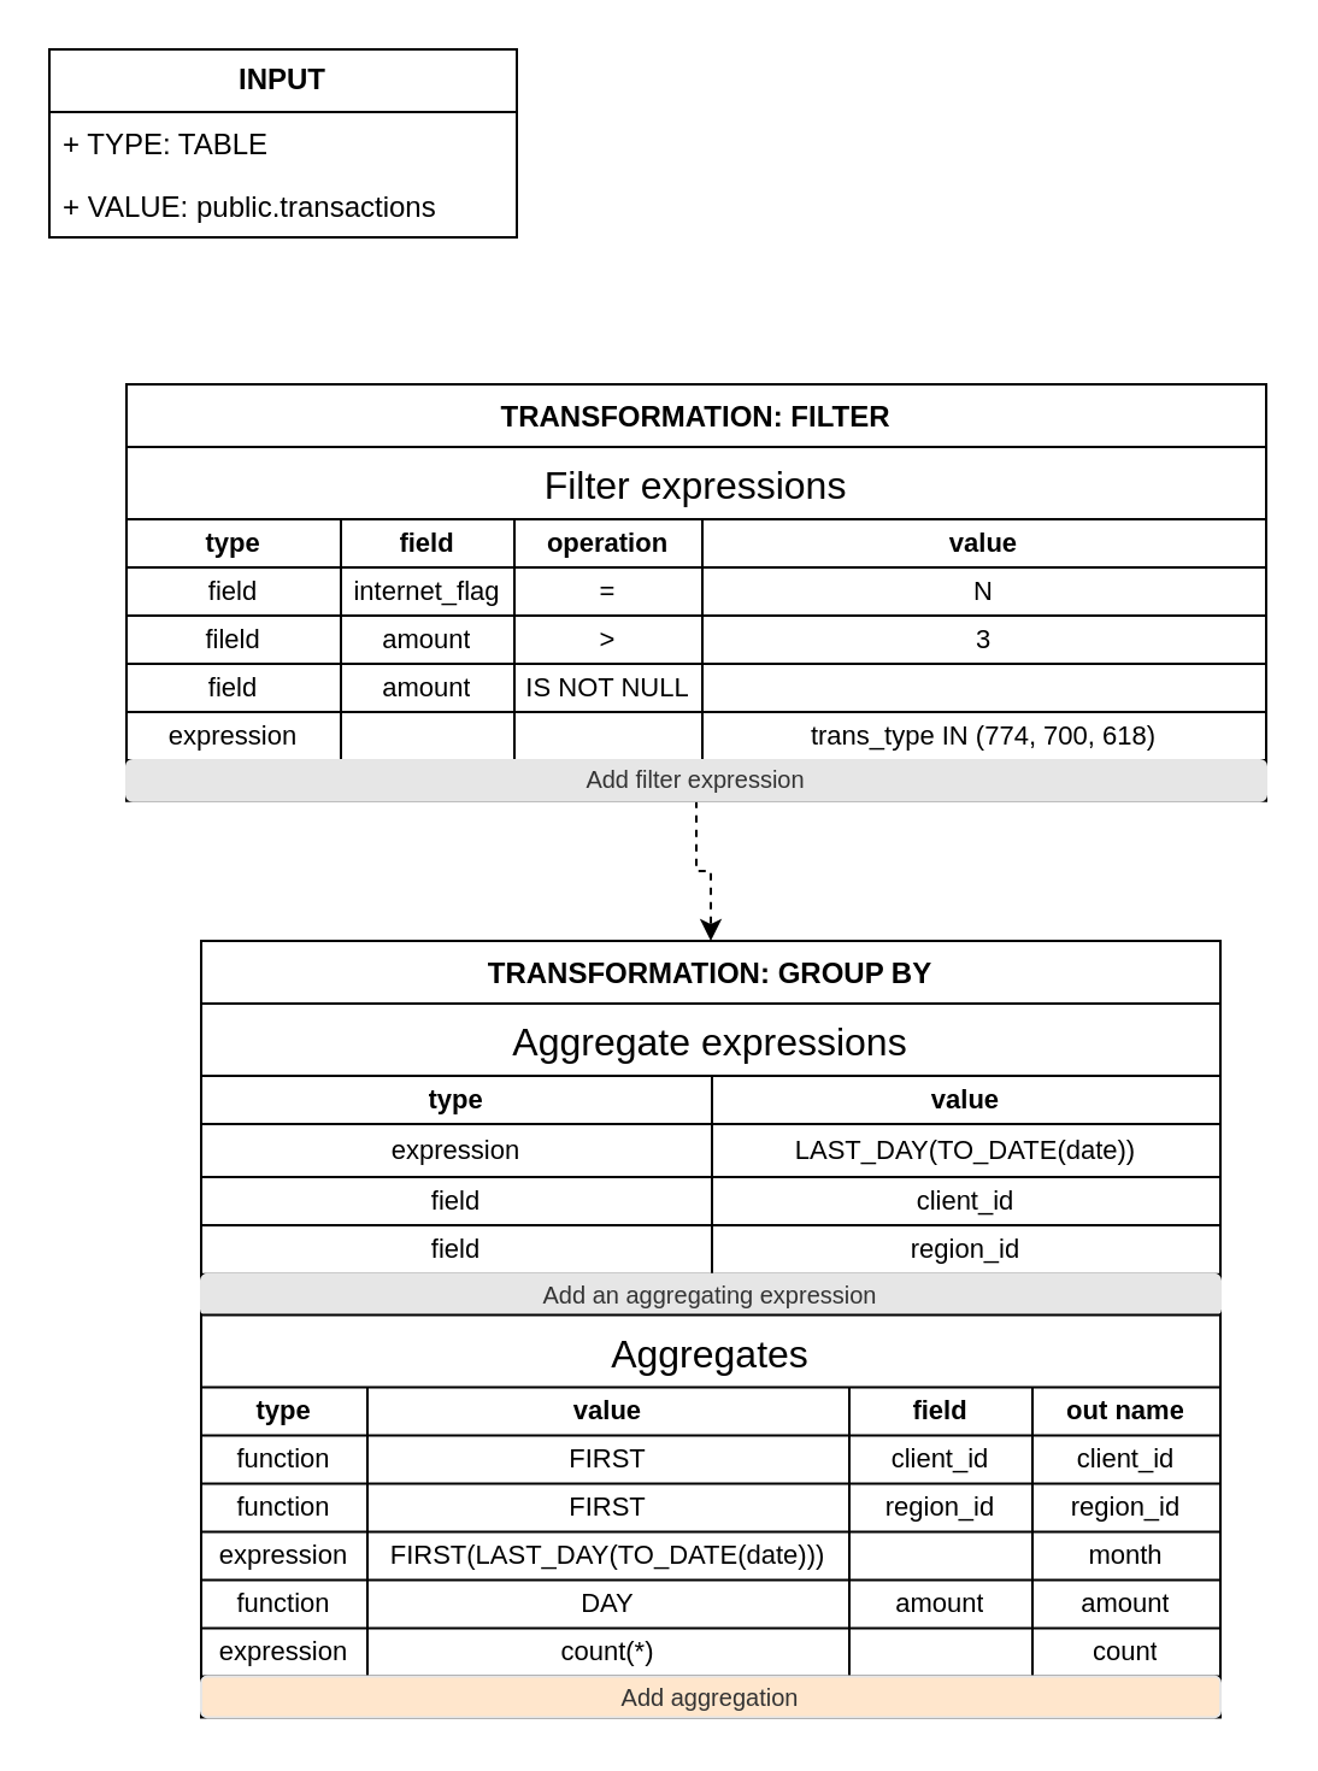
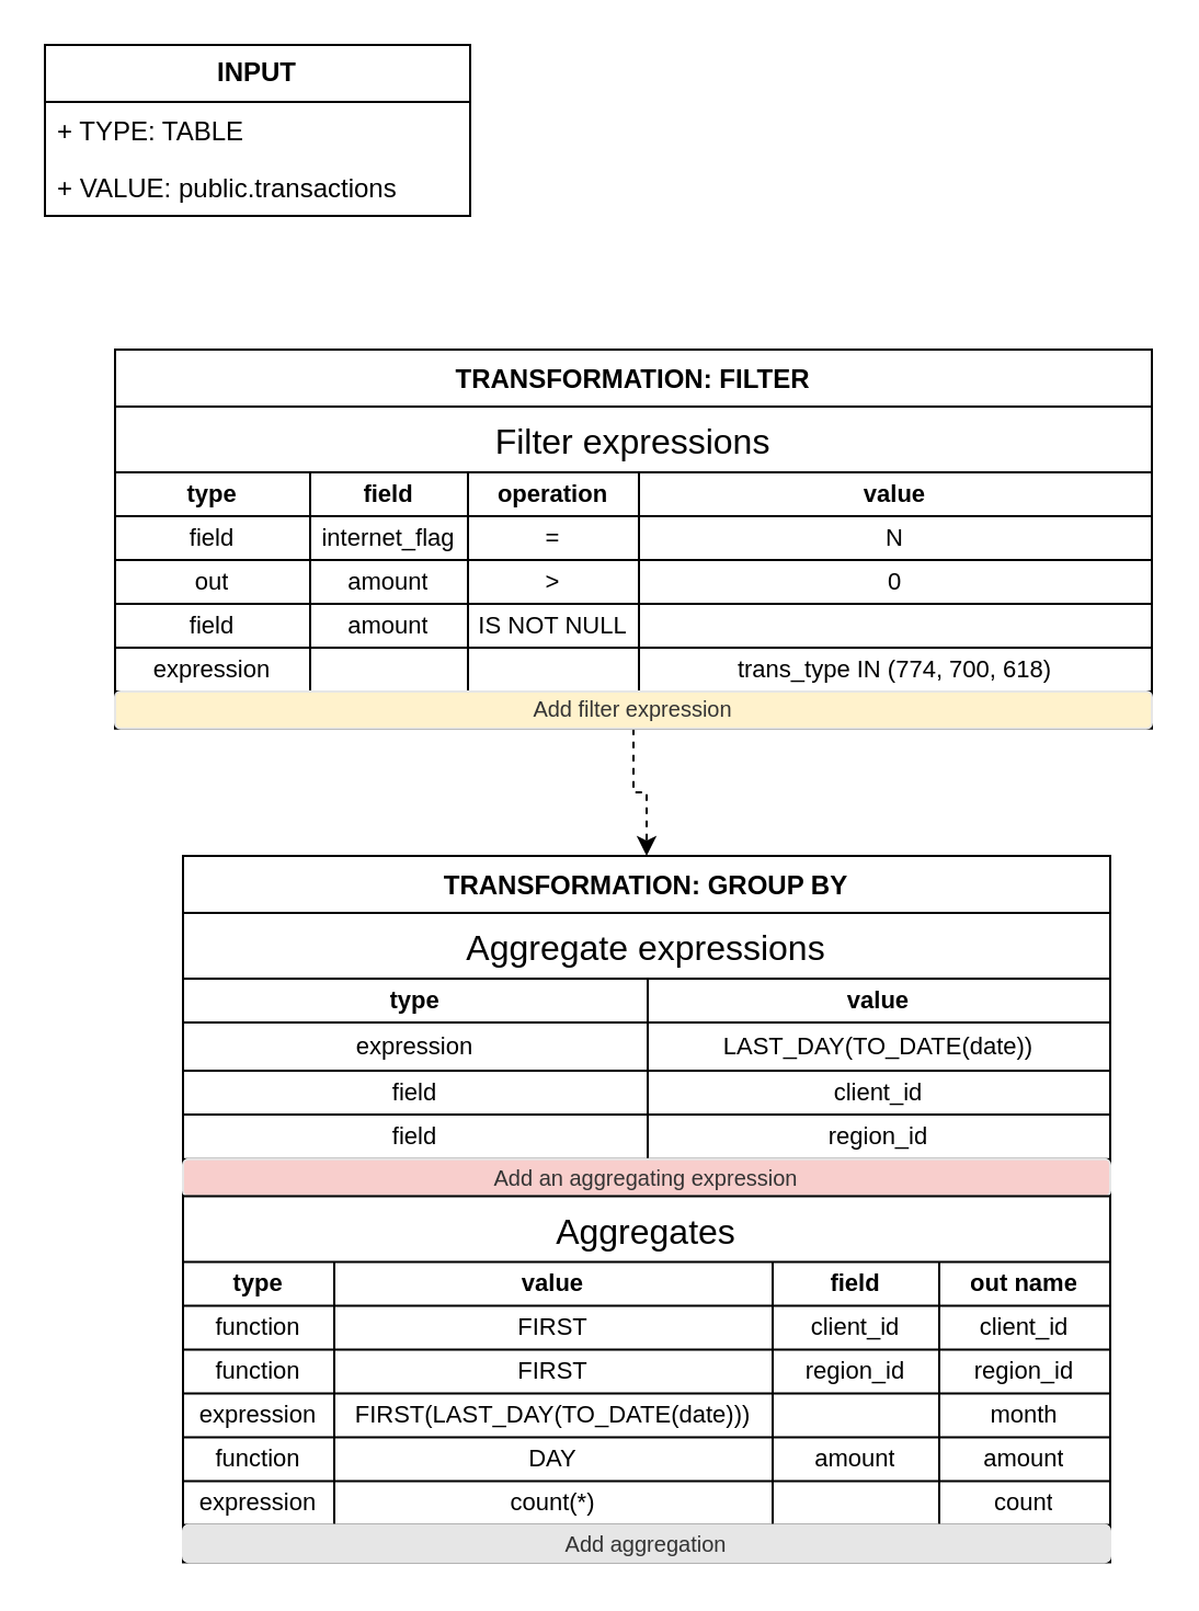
- <mxCell id="66" value="fileld" style="shape=partialRectangle;html=1;whiteSpace=wrap;connectable=0;strokeColor=inherit;overflow=hidden;fillColor=none;top=0;left=0;bottom=0;right=0;pointerEvents=1;fontSize=11;" vertex="1" parent="65"><mxGeometry width="89" height="20" as="geometry"><mxRectangle width="89" height="20" as="alternateBounds" /></mxGeometry></mxCell>
+ <mxCell id="66" value="out" style="shape=partialRectangle;html=1;whiteSpace=wrap;connectable=0;strokeColor=inherit;overflow=hidden;fillColor=none;top=0;left=0;bottom=0;right=0;pointerEvents=1;fontSize=11;" vertex="1" parent="65"><mxGeometry width="89" height="20" as="geometry"><mxRectangle width="89" height="20" as="alternateBounds" /></mxGeometry></mxCell>
- <mxCell id="69" value="3" style="shape=partialRectangle;html=1;whiteSpace=wrap;connectable=0;strokeColor=inherit;overflow=hidden;fillColor=none;top=0;left=0;bottom=0;right=0;pointerEvents=1;fontSize=11;" vertex="1" parent="65"><mxGeometry x="239" width="234" height="20" as="geometry"><mxRectangle width="234" height="20" as="alternateBounds" /></mxGeometry></mxCell>
+ <mxCell id="69" value="0" style="shape=partialRectangle;html=1;whiteSpace=wrap;connectable=0;strokeColor=inherit;overflow=hidden;fillColor=none;top=0;left=0;bottom=0;right=0;pointerEvents=1;fontSize=11;" vertex="1" parent="65"><mxGeometry x="239" width="234" height="20" as="geometry"><mxRectangle width="234" height="20" as="alternateBounds" /></mxGeometry></mxCell>
- <mxCell id="80" value="&lt;span style=&quot;white-space-collapse: preserve;&quot; data-src-align=&quot;0:8&quot; class=&quot;EzKURWReUAB5oZgtQNkl&quot;&gt;Add&lt;/span&gt;&lt;span style=&quot;white-space-collapse: preserve;&quot;&gt; filter expression&lt;/span&gt;" style="rounded=1;html=1;shadow=0;dashed=0;whiteSpace=wrap;fontSize=10;fillColor=#E6E6E6;align=center;strokeColor=#E6E6E6;fontColor=#333333;" vertex="1" parent="53"><mxGeometry y="156" width="473" height="16.88" as="geometry" /></mxCell>
+ <mxCell id="80" value="&lt;span style=&quot;white-space-collapse: preserve;&quot; data-src-align=&quot;0:8&quot; class=&quot;EzKURWReUAB5oZgtQNkl&quot;&gt;Add&lt;/span&gt;&lt;span style=&quot;white-space-collapse: preserve;&quot;&gt; filter expression&lt;/span&gt;" style="rounded=1;html=1;shadow=0;dashed=0;whiteSpace=wrap;fontSize=10;fillColor=#fff2cc;align=center;strokeColor=#E6E6E6;fontColor=#333333;" vertex="1" parent="53"><mxGeometry y="156" width="473" height="16.88" as="geometry" /></mxCell>
- <mxCell id="16" value="&lt;span style=&quot;white-space-collapse: preserve;&quot; data-src-align=&quot;0:8&quot; class=&quot;EzKURWReUAB5oZgtQNkl&quot;&gt;Add&lt;/span&gt;&lt;span style=&quot;white-space-collapse: preserve;&quot;&gt; an &lt;/span&gt;&lt;span style=&quot;white-space-collapse: preserve;&quot; data-src-align=&quot;9:12&quot; class=&quot;EzKURWReUAB5oZgtQNkl&quot;&gt;aggregating&lt;/span&gt;&lt;span style=&quot;white-space-collapse: preserve;&quot;&gt; &lt;/span&gt;&lt;span style=&quot;white-space-collapse: preserve;&quot; data-src-align=&quot;22:9&quot; class=&quot;EzKURWReUAB5oZgtQNkl&quot;&gt;expression&lt;/span&gt;" style="rounded=1;html=1;shadow=0;dashed=0;whiteSpace=wrap;fontSize=10;fillColor=#E6E6E6;align=center;strokeColor=#E6E6E6;fontColor=#333333;" vertex="1" parent="2"><mxGeometry y="138.429" width="423" height="16.88" as="geometry" /></mxCell>
+ <mxCell id="16" value="&lt;span style=&quot;white-space-collapse: preserve;&quot; data-src-align=&quot;0:8&quot; class=&quot;EzKURWReUAB5oZgtQNkl&quot;&gt;Add&lt;/span&gt;&lt;span style=&quot;white-space-collapse: preserve;&quot;&gt; an &lt;/span&gt;&lt;span style=&quot;white-space-collapse: preserve;&quot; data-src-align=&quot;9:12&quot; class=&quot;EzKURWReUAB5oZgtQNkl&quot;&gt;aggregating&lt;/span&gt;&lt;span style=&quot;white-space-collapse: preserve;&quot;&gt; &lt;/span&gt;&lt;span style=&quot;white-space-collapse: preserve;&quot; data-src-align=&quot;22:9&quot; class=&quot;EzKURWReUAB5oZgtQNkl&quot;&gt;expression&lt;/span&gt;" style="rounded=1;html=1;shadow=0;dashed=0;whiteSpace=wrap;fontSize=10;fillColor=#f8cecc;align=center;strokeColor=#E6E6E6;fontColor=#333333;" vertex="1" parent="2"><mxGeometry y="138.429" width="423" height="16.88" as="geometry" /></mxCell>
- <mxCell id="48" value="&lt;span style=&quot;white-space-collapse: preserve;&quot; data-src-align=&quot;0:8&quot; class=&quot;EzKURWReUAB5oZgtQNkl&quot;&gt;Add&lt;/span&gt;&lt;span style=&quot;white-space-collapse: preserve;&quot;&gt; &lt;/span&gt;&lt;span style=&quot;white-space-collapse: preserve;&quot; data-src-align=&quot;9:9&quot; class=&quot;EzKURWReUAB5oZgtQNkl&quot;&gt;aggregation&lt;/span&gt;" style="rounded=1;html=1;shadow=0;dashed=0;whiteSpace=wrap;fontSize=10;fillColor=#ffe6cc;align=center;strokeColor=#E6E6E6;fontColor=#333333;" vertex="1" parent="2"><mxGeometry y="305.309" width="423" height="16.88" as="geometry" /></mxCell>
+ <mxCell id="48" value="&lt;span style=&quot;white-space-collapse: preserve;&quot; data-src-align=&quot;0:8&quot; class=&quot;EzKURWReUAB5oZgtQNkl&quot;&gt;Add&lt;/span&gt;&lt;span style=&quot;white-space-collapse: preserve;&quot;&gt; &lt;/span&gt;&lt;span style=&quot;white-space-collapse: preserve;&quot; data-src-align=&quot;9:9&quot; class=&quot;EzKURWReUAB5oZgtQNkl&quot;&gt;aggregation&lt;/span&gt;" style="rounded=1;html=1;shadow=0;dashed=0;whiteSpace=wrap;fontSize=10;fillColor=#E6E6E6;align=center;strokeColor=#E6E6E6;fontColor=#333333;" vertex="1" parent="2"><mxGeometry y="305.309" width="423" height="16.88" as="geometry" /></mxCell>
